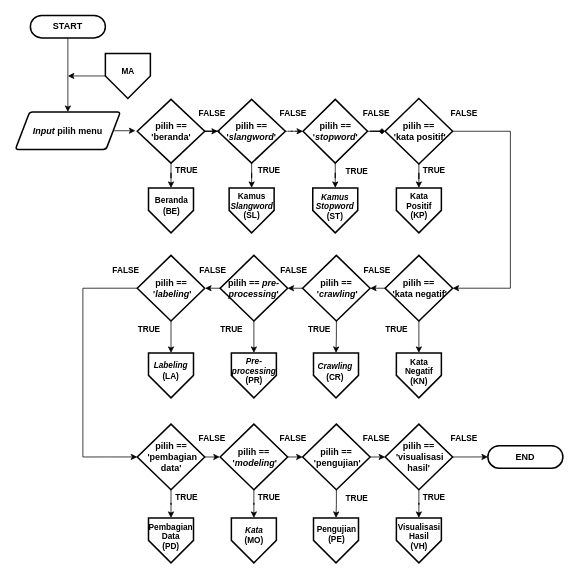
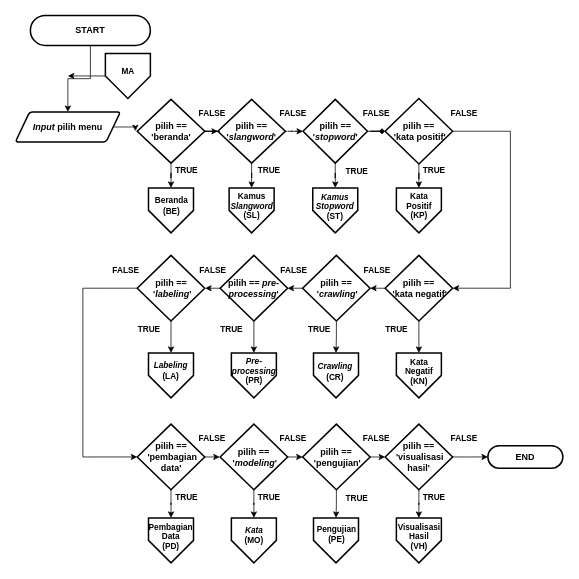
- <mxCell id="3" value="&lt;span&gt;START&lt;/span&gt;" style="rounded=1;whiteSpace=wrap;html=1;absoluteArcSize=1;arcSize=64;strokeWidth=2;fontStyle=1" parent="1" vertex="1"><mxGeometry x="40" y="20" width="100" height="30" as="geometry" /></mxCell>
+ <mxCell id="3" value="&lt;span&gt;START&lt;/span&gt;" style="rounded=1;whiteSpace=wrap;html=1;absoluteArcSize=1;arcSize=64;strokeWidth=2;fontStyle=1" parent="1" vertex="1"><mxGeometry x="40" y="20" width="160" height="40" as="geometry" /></mxCell>
- <mxCell id="7" value="&lt;i&gt;Input&lt;/i&gt;&amp;nbsp;pilih menu" style="shape=parallelogram;html=1;strokeWidth=2;perimeter=parallelogramPerimeter;whiteSpace=wrap;rounded=1;arcSize=8;size=0.136;fontStyle=1" parent="1" vertex="1"><mxGeometry x="20" y="148.75" width="140" height="50" as="geometry" /></mxCell>
+ <mxCell id="7" value="&lt;i&gt;Input&lt;/i&gt;&amp;nbsp;pilih menu" style="shape=parallelogram;html=1;strokeWidth=2;perimeter=parallelogramPerimeter;whiteSpace=wrap;rounded=1;arcSize=8;size=0.136;fontStyle=1" parent="1" vertex="1"><mxGeometry x="20" y="148.75" width="140" height="40" as="geometry" /></mxCell>
